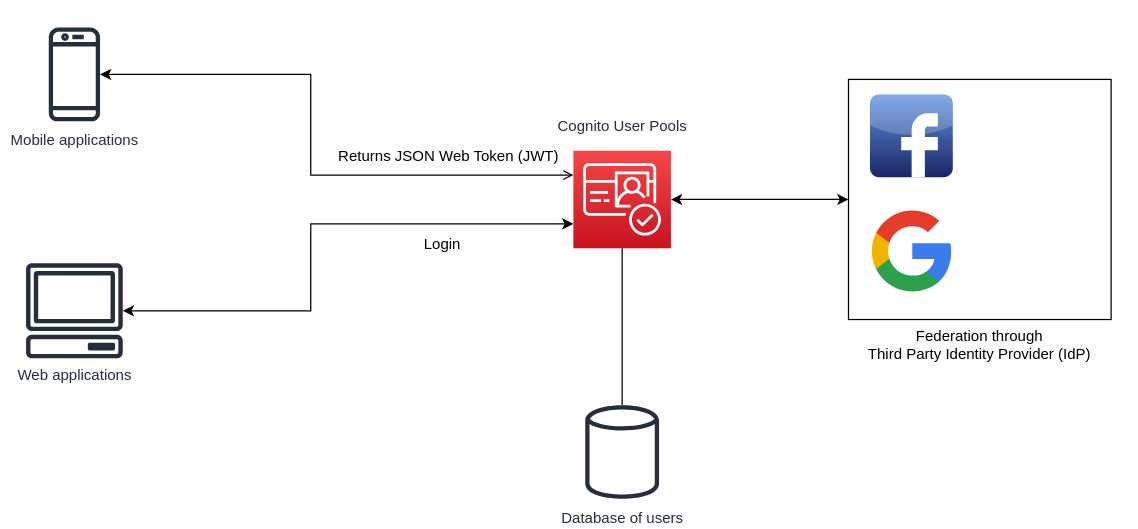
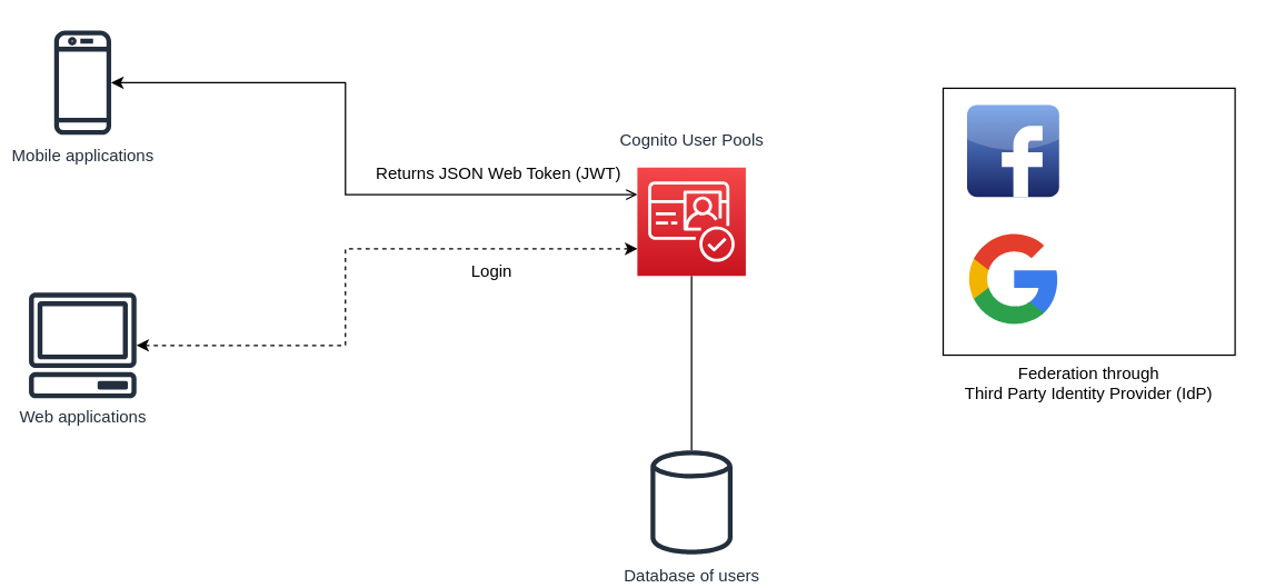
- <mxCell id="8" style="edgeStyle=orthogonalEdgeStyle;rounded=0;orthogonalLoop=1;jettySize=auto;html=1;entryX=0;entryY=0.5;entryDx=0;entryDy=0;startArrow=classic;startFill=1;" parent="1" source="9" target="2" edge="1"><mxGeometry relative="1" as="geometry" /></mxCell>
- <mxCell id="5" style="edgeStyle=orthogonalEdgeStyle;rounded=0;orthogonalLoop=1;jettySize=auto;html=1;entryX=0;entryY=0.75;entryDx=0;entryDy=0;entryPerimeter=0;startArrow=classic;startFill=1;" parent="1" source="6" target="9" edge="1"><mxGeometry relative="1" as="geometry"><Array as="points"><mxPoint x="248" y="248" /><mxPoint x="248" y="179" /></Array></mxGeometry></mxCell>
+ <mxCell id="5" style="edgeStyle=orthogonalEdgeStyle;rounded=0;orthogonalLoop=1;jettySize=auto;html=1;entryX=0;entryY=0.75;entryDx=0;entryDy=0;entryPerimeter=0;startArrow=classic;startFill=1;dashed=1;" parent="1" source="6" target="9" edge="1"><mxGeometry relative="1" as="geometry"><Array as="points"><mxPoint x="248" y="248" /><mxPoint x="248" y="179" /></Array></mxGeometry></mxCell>
